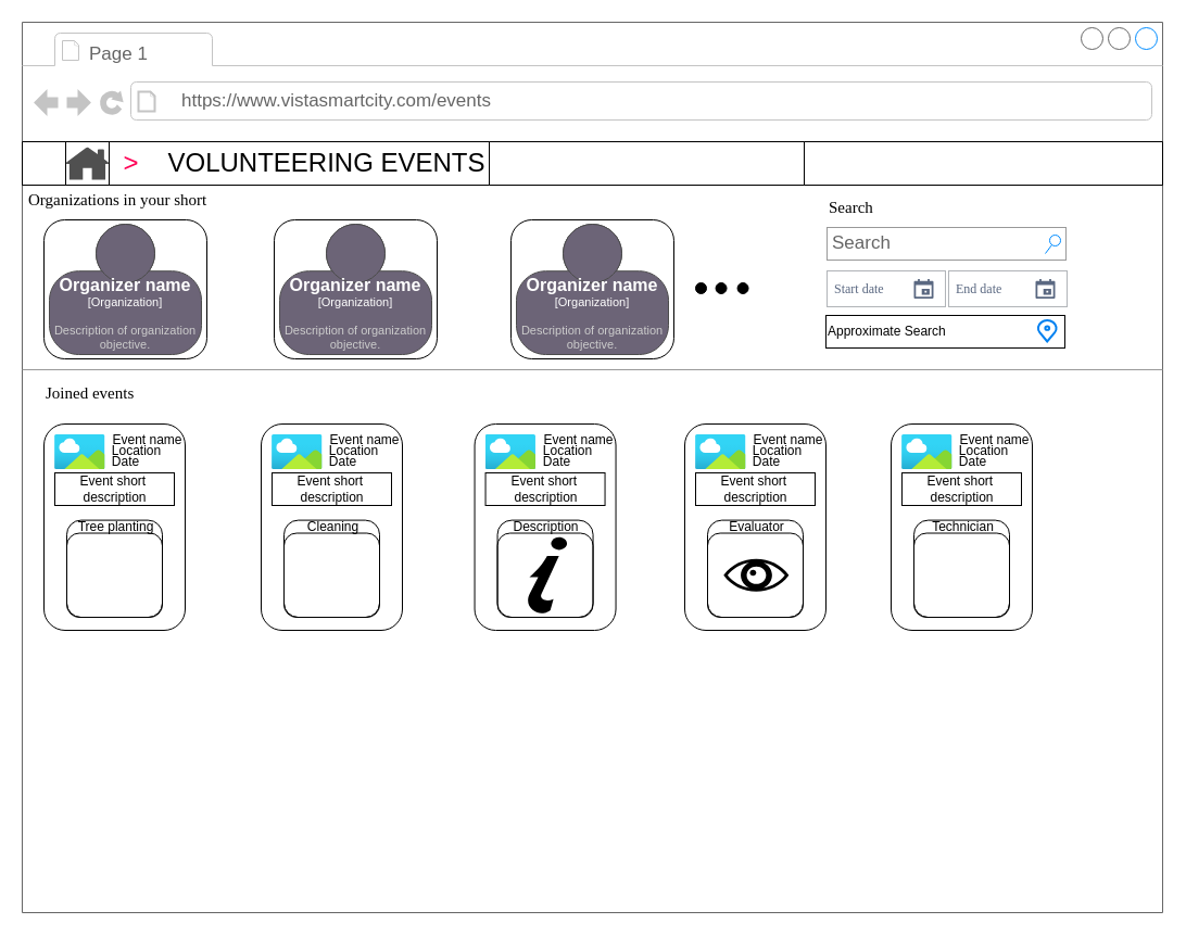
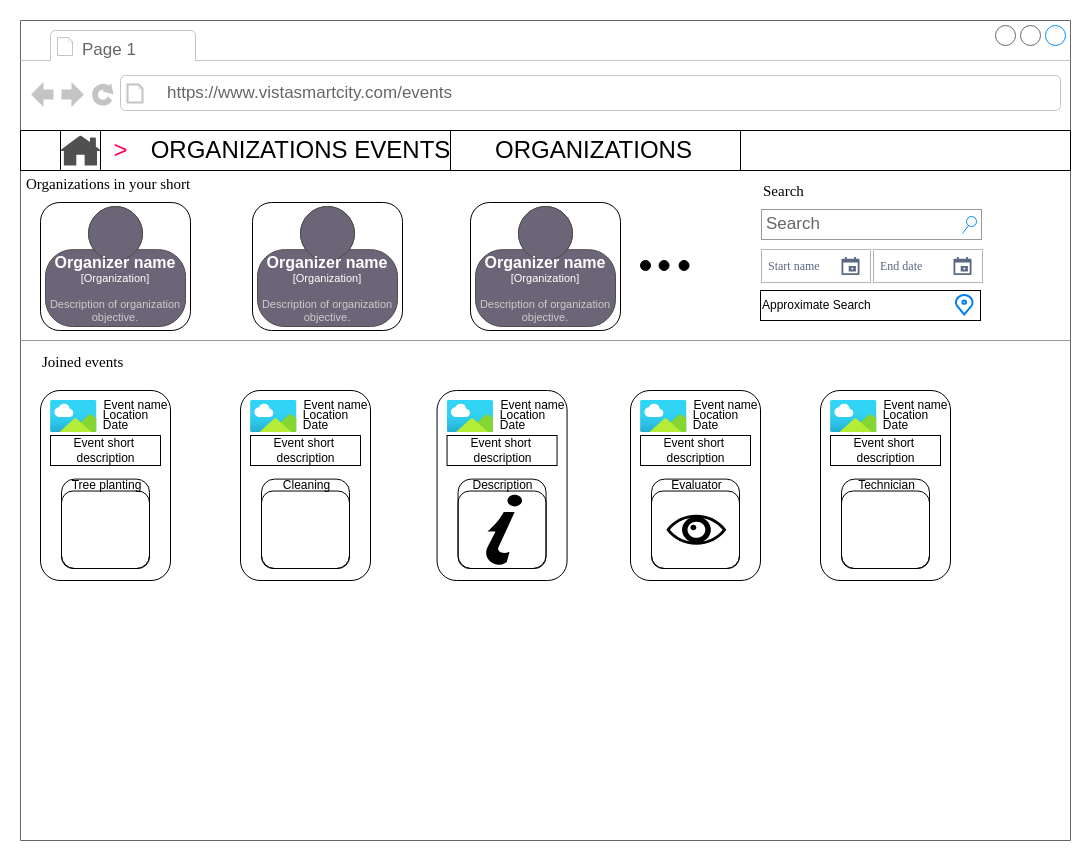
- <mxCell id="69" value="&lt;font style=&quot;font-size: 24px;&quot;&gt;VOLUNTEERING EVENTS&lt;/font&gt;" style="text;html=1;align=center;verticalAlign=middle;resizable=0;points=[];autosize=1;strokeColor=none;fillColor=none;" parent="68" vertex="1"><mxGeometry x="80" width="320" height="40" as="geometry" /></mxCell>
+ <mxCell id="69" value="&lt;font style=&quot;font-size: 24px;&quot;&gt;ORGANIZATIONS EVENTS&lt;/font&gt;" style="text;html=1;align=center;verticalAlign=middle;resizable=0;points=[];autosize=1;strokeColor=none;fillColor=none;" parent="68" vertex="1"><mxGeometry x="80" width="320" height="40" as="geometry" /></mxCell>
+ <mxCell id="74" value="&lt;span style=&quot;font-size: 24px;&quot;&gt;ORGANIZATIONS&lt;/span&gt;" style="text;html=1;align=center;verticalAlign=middle;resizable=0;points=[];autosize=1;strokeColor=none;fillColor=none;" parent="73" vertex="1"><mxGeometry x="33" width="220" height="40" as="geometry" /></mxCell>
- <mxCell id="59" value="&lt;font face=&quot;Times New Roman&quot;&gt;Start date&lt;/font&gt;" style="rounded=0;arcSize=9;fillColor=none;align=left;spacingLeft=5;strokeColor=#B1B4B8;html=1;strokeWidth=1;fontColor=#596780;fontSize=12;hachureGap=4;pointerEvents=0;fontFamily=Architects Daughter;fontSource=https%3A%2F%2Ffonts.googleapis.com%2Fcss%3Ffamily%3DArchitects%2BDaughter;" parent="1" vertex="1"><mxGeometry x="761" y="249" width="109" height="33" as="geometry" /></mxCell>
+ <mxCell id="59" value="&lt;font face=&quot;Times New Roman&quot;&gt;Start name&lt;/font&gt;" style="rounded=0;arcSize=9;fillColor=none;align=left;spacingLeft=5;strokeColor=#B1B4B8;html=1;strokeWidth=1;fontColor=#596780;fontSize=12;hachureGap=4;pointerEvents=0;fontFamily=Architects Daughter;fontSource=https%3A%2F%2Ffonts.googleapis.com%2Fcss%3Ffamily%3DArchitects%2BDaughter;" parent="1" vertex="1"><mxGeometry x="761" y="249" width="109" height="33" as="geometry" /></mxCell>
